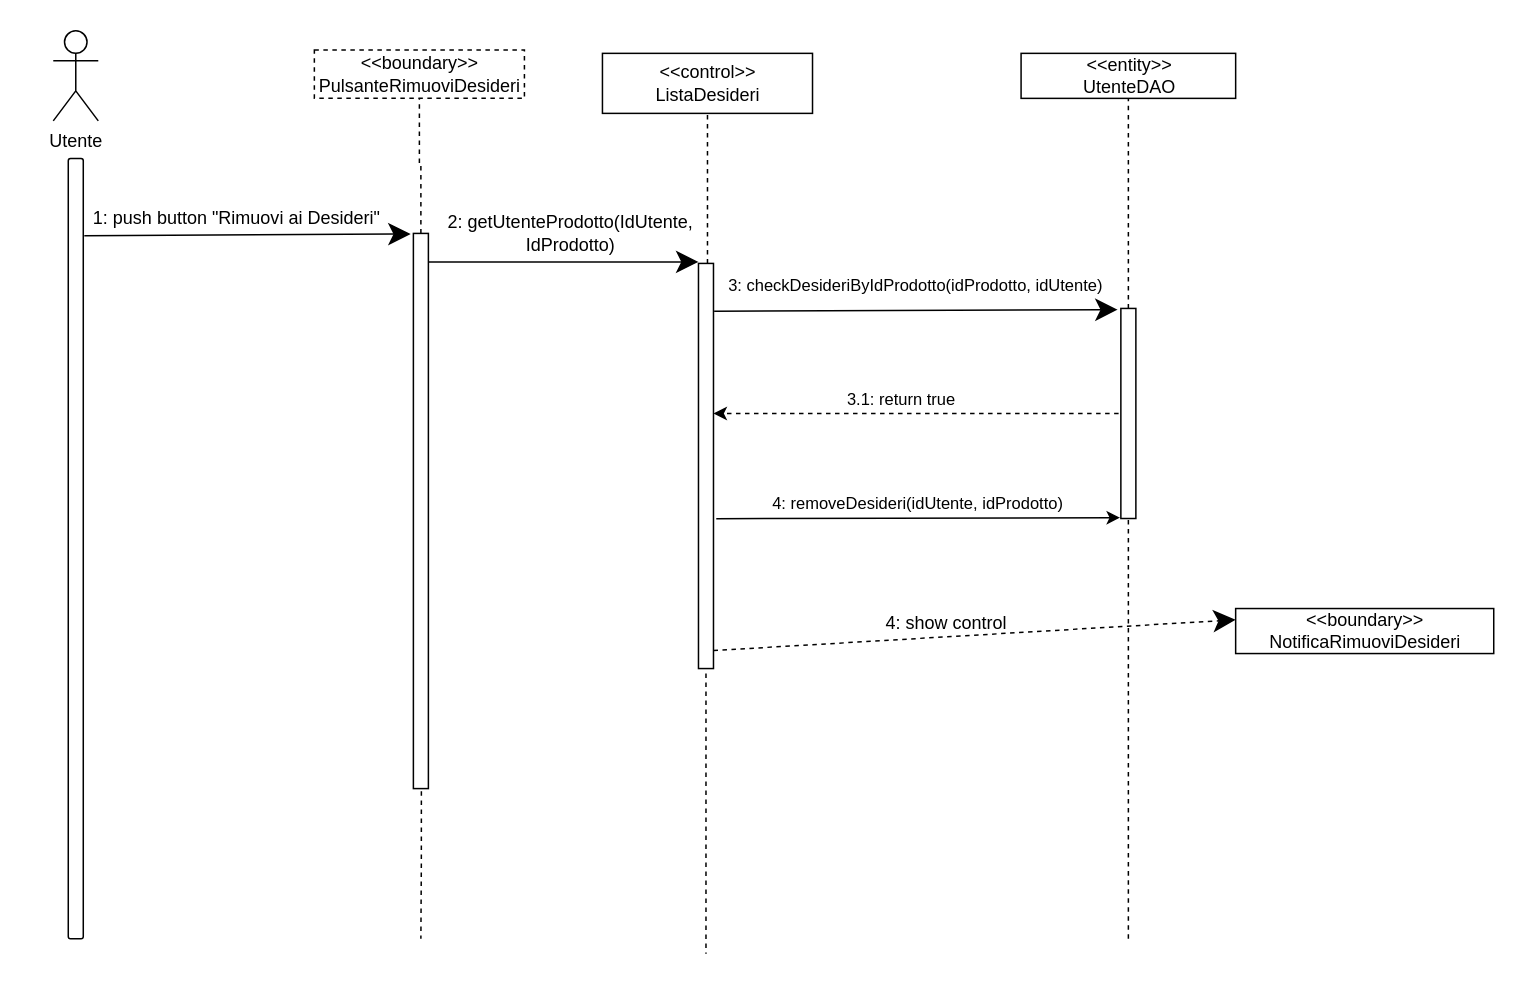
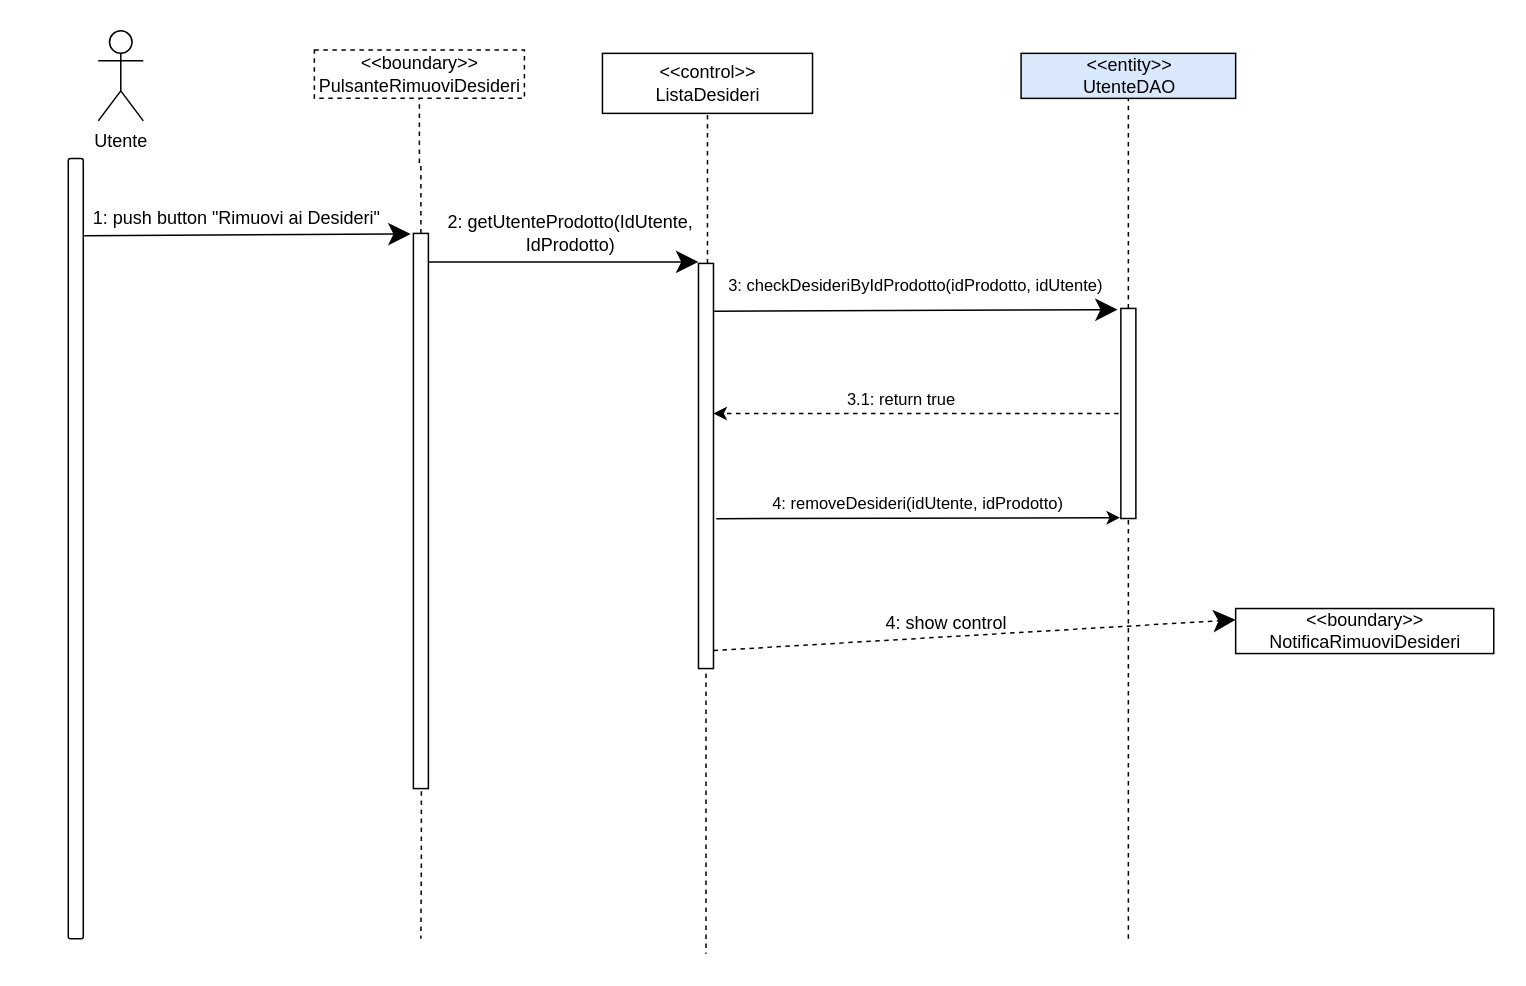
- <mxCell id="2" value="Utente" style="shape=umlActor;verticalLabelPosition=bottom;verticalAlign=top;html=1;outlineConnect=0;" parent="1" vertex="1"><mxGeometry x="35" y="20" width="30" height="60" as="geometry" /></mxCell>
+ <mxCell id="2" value="Utente" style="shape=umlActor;verticalLabelPosition=bottom;verticalAlign=top;html=1;outlineConnect=0;" parent="1" vertex="1"><mxGeometry x="65" y="20" width="30" height="60" as="geometry" /></mxCell>
- <mxCell id="17" value="&lt;div&gt;&amp;lt;&amp;lt;entity&amp;gt;&amp;gt;&lt;/div&gt;&lt;div&gt;UtenteDAO&lt;br&gt;&lt;/div&gt;" style="html=1;rounded=0;" parent="1" vertex="1"><mxGeometry x="680" y="35" width="143" height="30" as="geometry" /></mxCell>
+ <mxCell id="17" value="&lt;div&gt;&amp;lt;&amp;lt;entity&amp;gt;&amp;gt;&lt;/div&gt;&lt;div&gt;UtenteDAO&lt;br&gt;&lt;/div&gt;" style="html=1;rounded=0;fillColor=#dae8fc;" parent="1" vertex="1"><mxGeometry x="680" y="35" width="143" height="30" as="geometry" /></mxCell>
